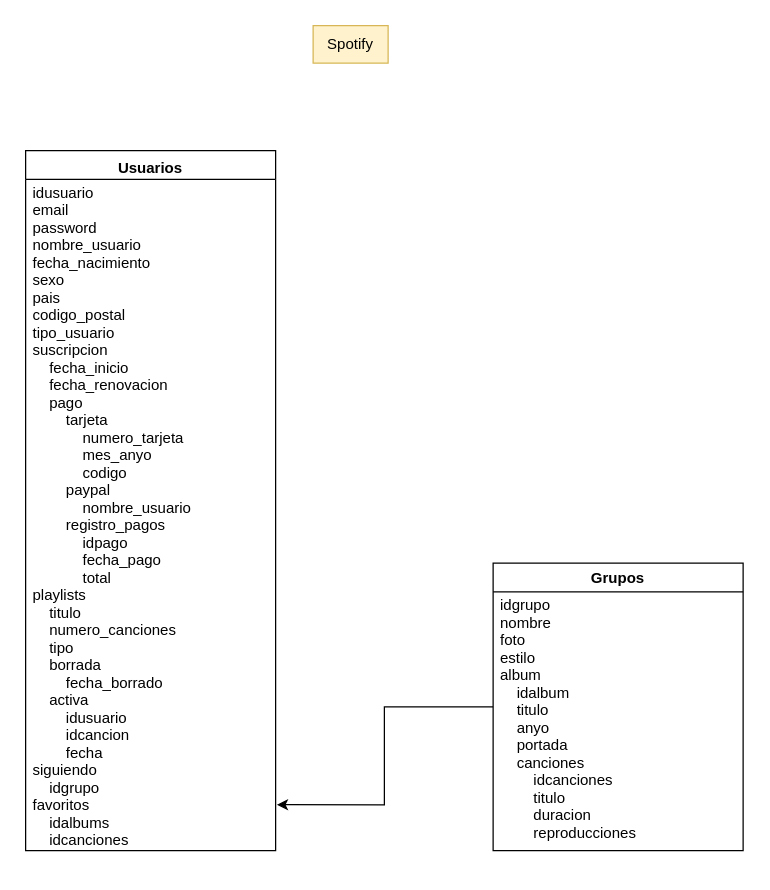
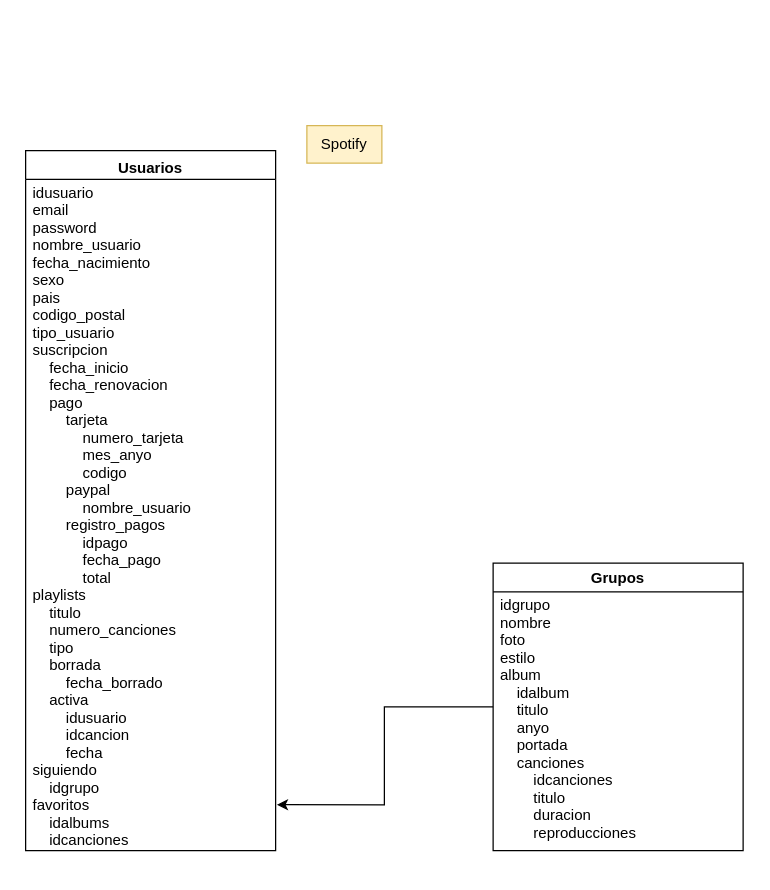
- <mxCell id="4" value="Spotify" style="text;html=1;strokeColor=#d6b656;fillColor=#fff2cc;align=center;verticalAlign=middle;whiteSpace=wrap;rounded=0;" vertex="1" parent="1"><mxGeometry x="250" y="20" width="60" height="30" as="geometry" /></mxCell>
+ <mxCell id="4" value="Spotify" style="text;html=1;strokeColor=#d6b656;fillColor=#fff2cc;align=center;verticalAlign=middle;whiteSpace=wrap;rounded=0;" vertex="1" parent="1"><mxGeometry x="245" y="100" width="60" height="30" as="geometry" /></mxCell>
